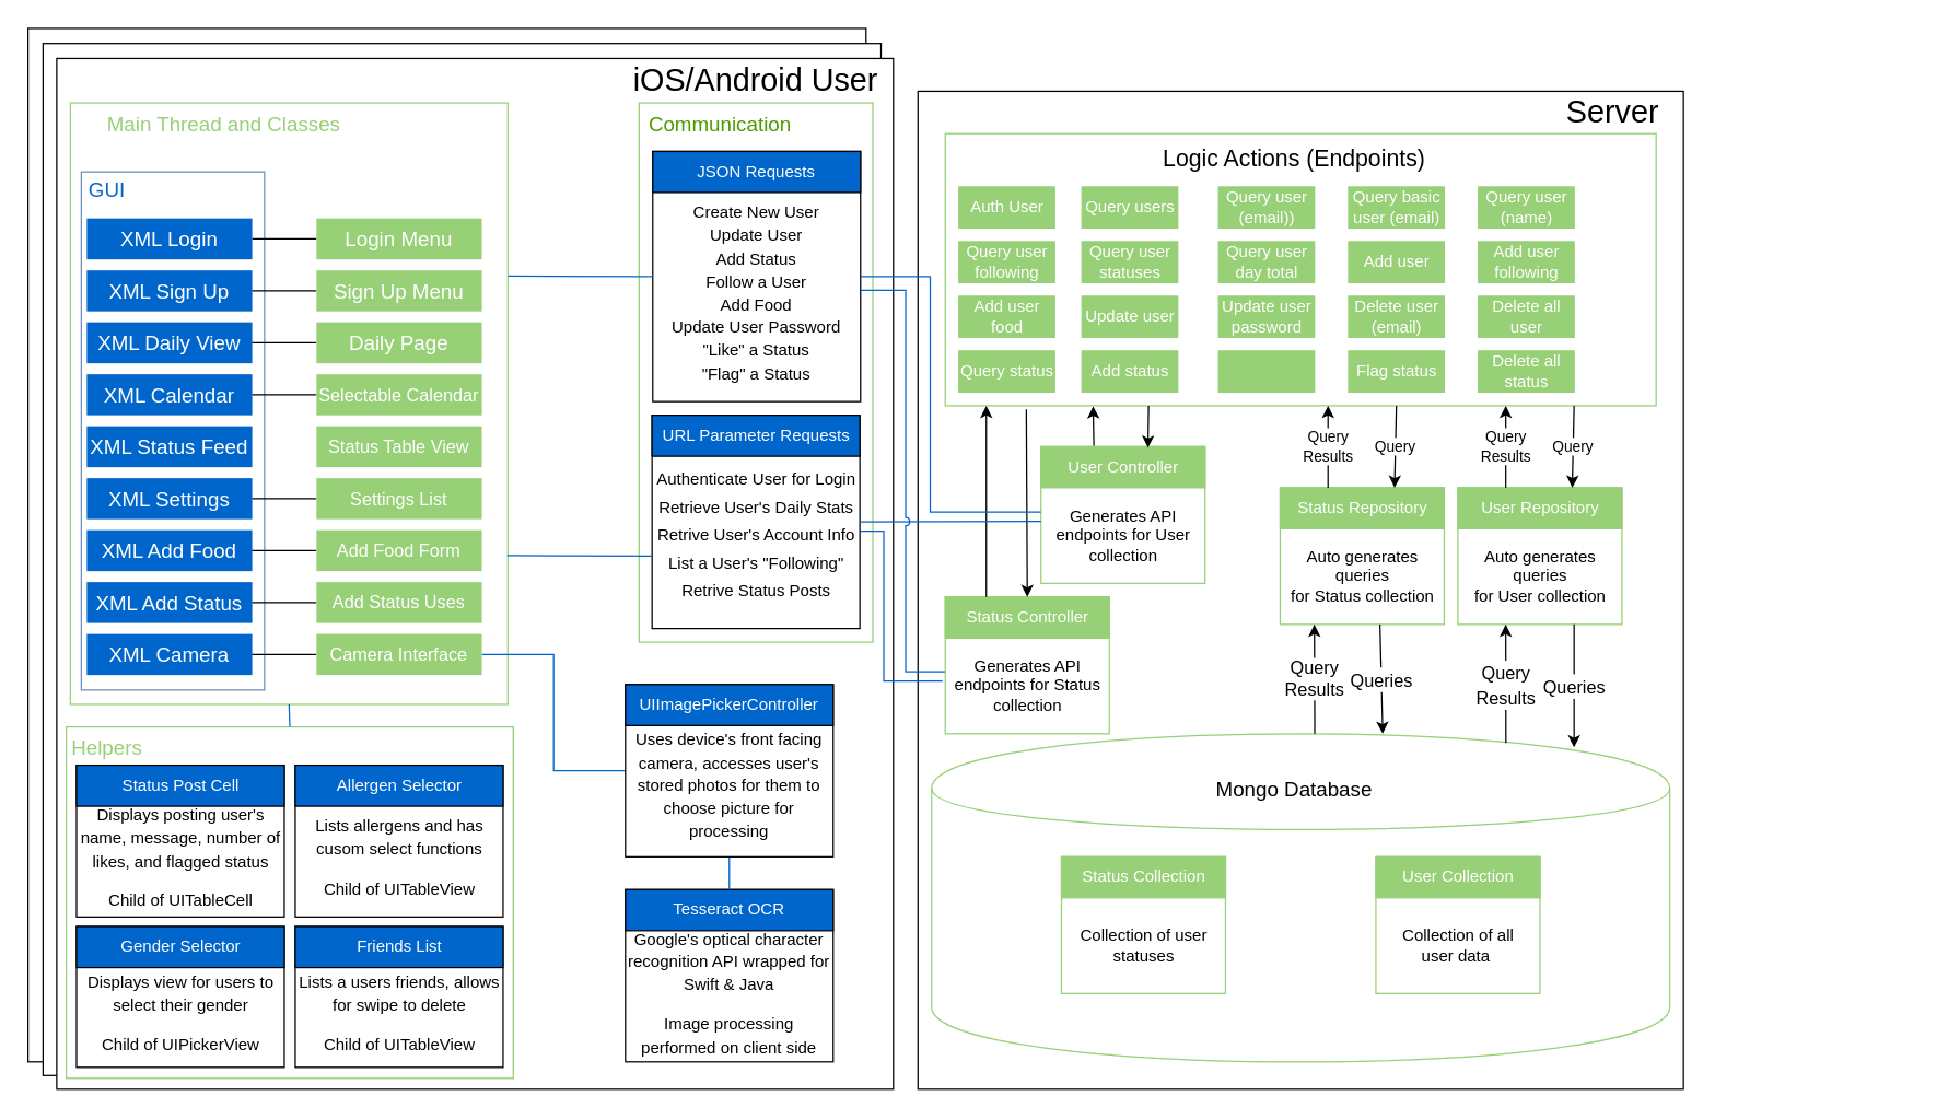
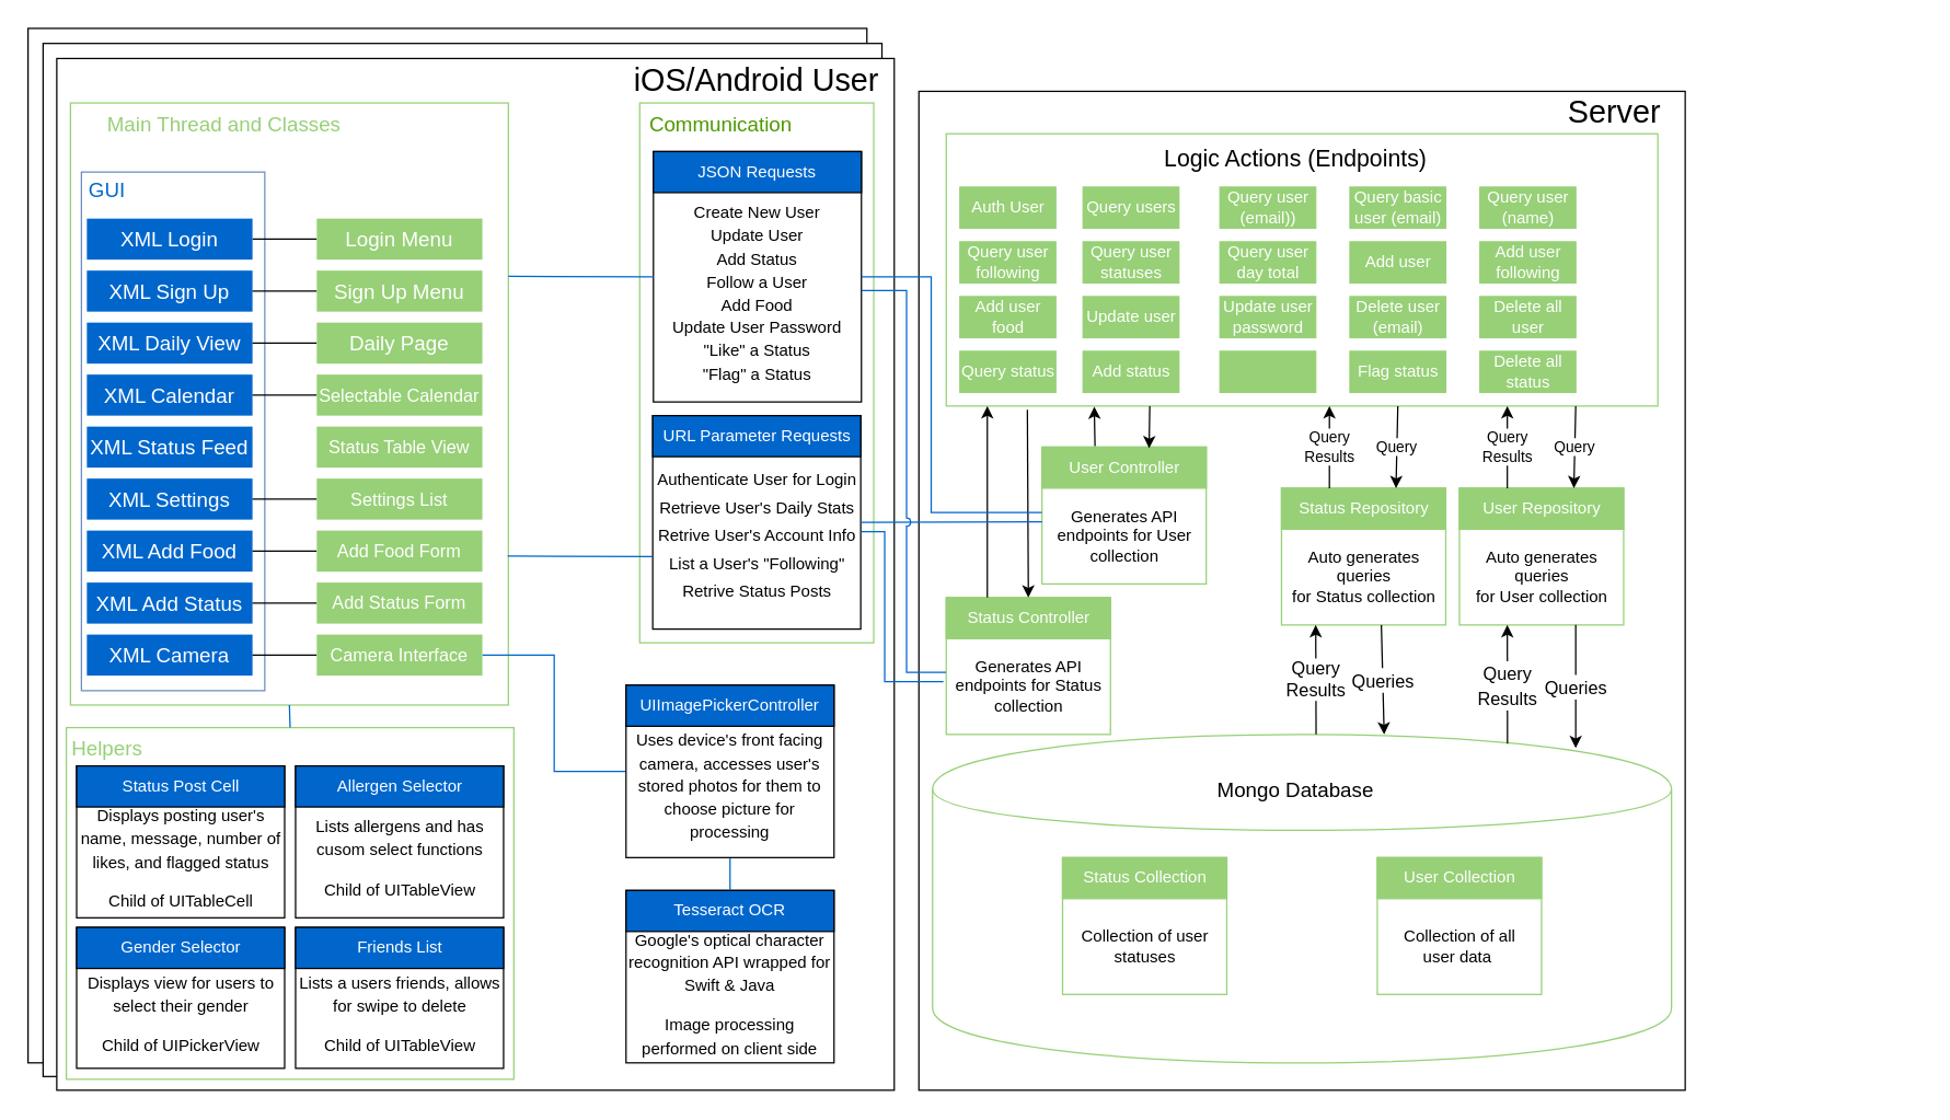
- <mxCell id="32" value="Add Status Uses" style="rounded=0;whiteSpace=wrap;html=1;fillColor=#97D077;gradientColor=none;fontSize=13;fontColor=#FFFFFF;strokeColor=none;" parent="1" vertex="1"><mxGeometry x="231" y="425" width="121" height="30" as="geometry" /></mxCell>
+ <mxCell id="32" value="Add Status Form" style="rounded=0;whiteSpace=wrap;html=1;fillColor=#97D077;gradientColor=none;fontSize=13;fontColor=#FFFFFF;strokeColor=none;" parent="1" vertex="1"><mxGeometry x="231" y="425" width="121" height="30" as="geometry" /></mxCell>
